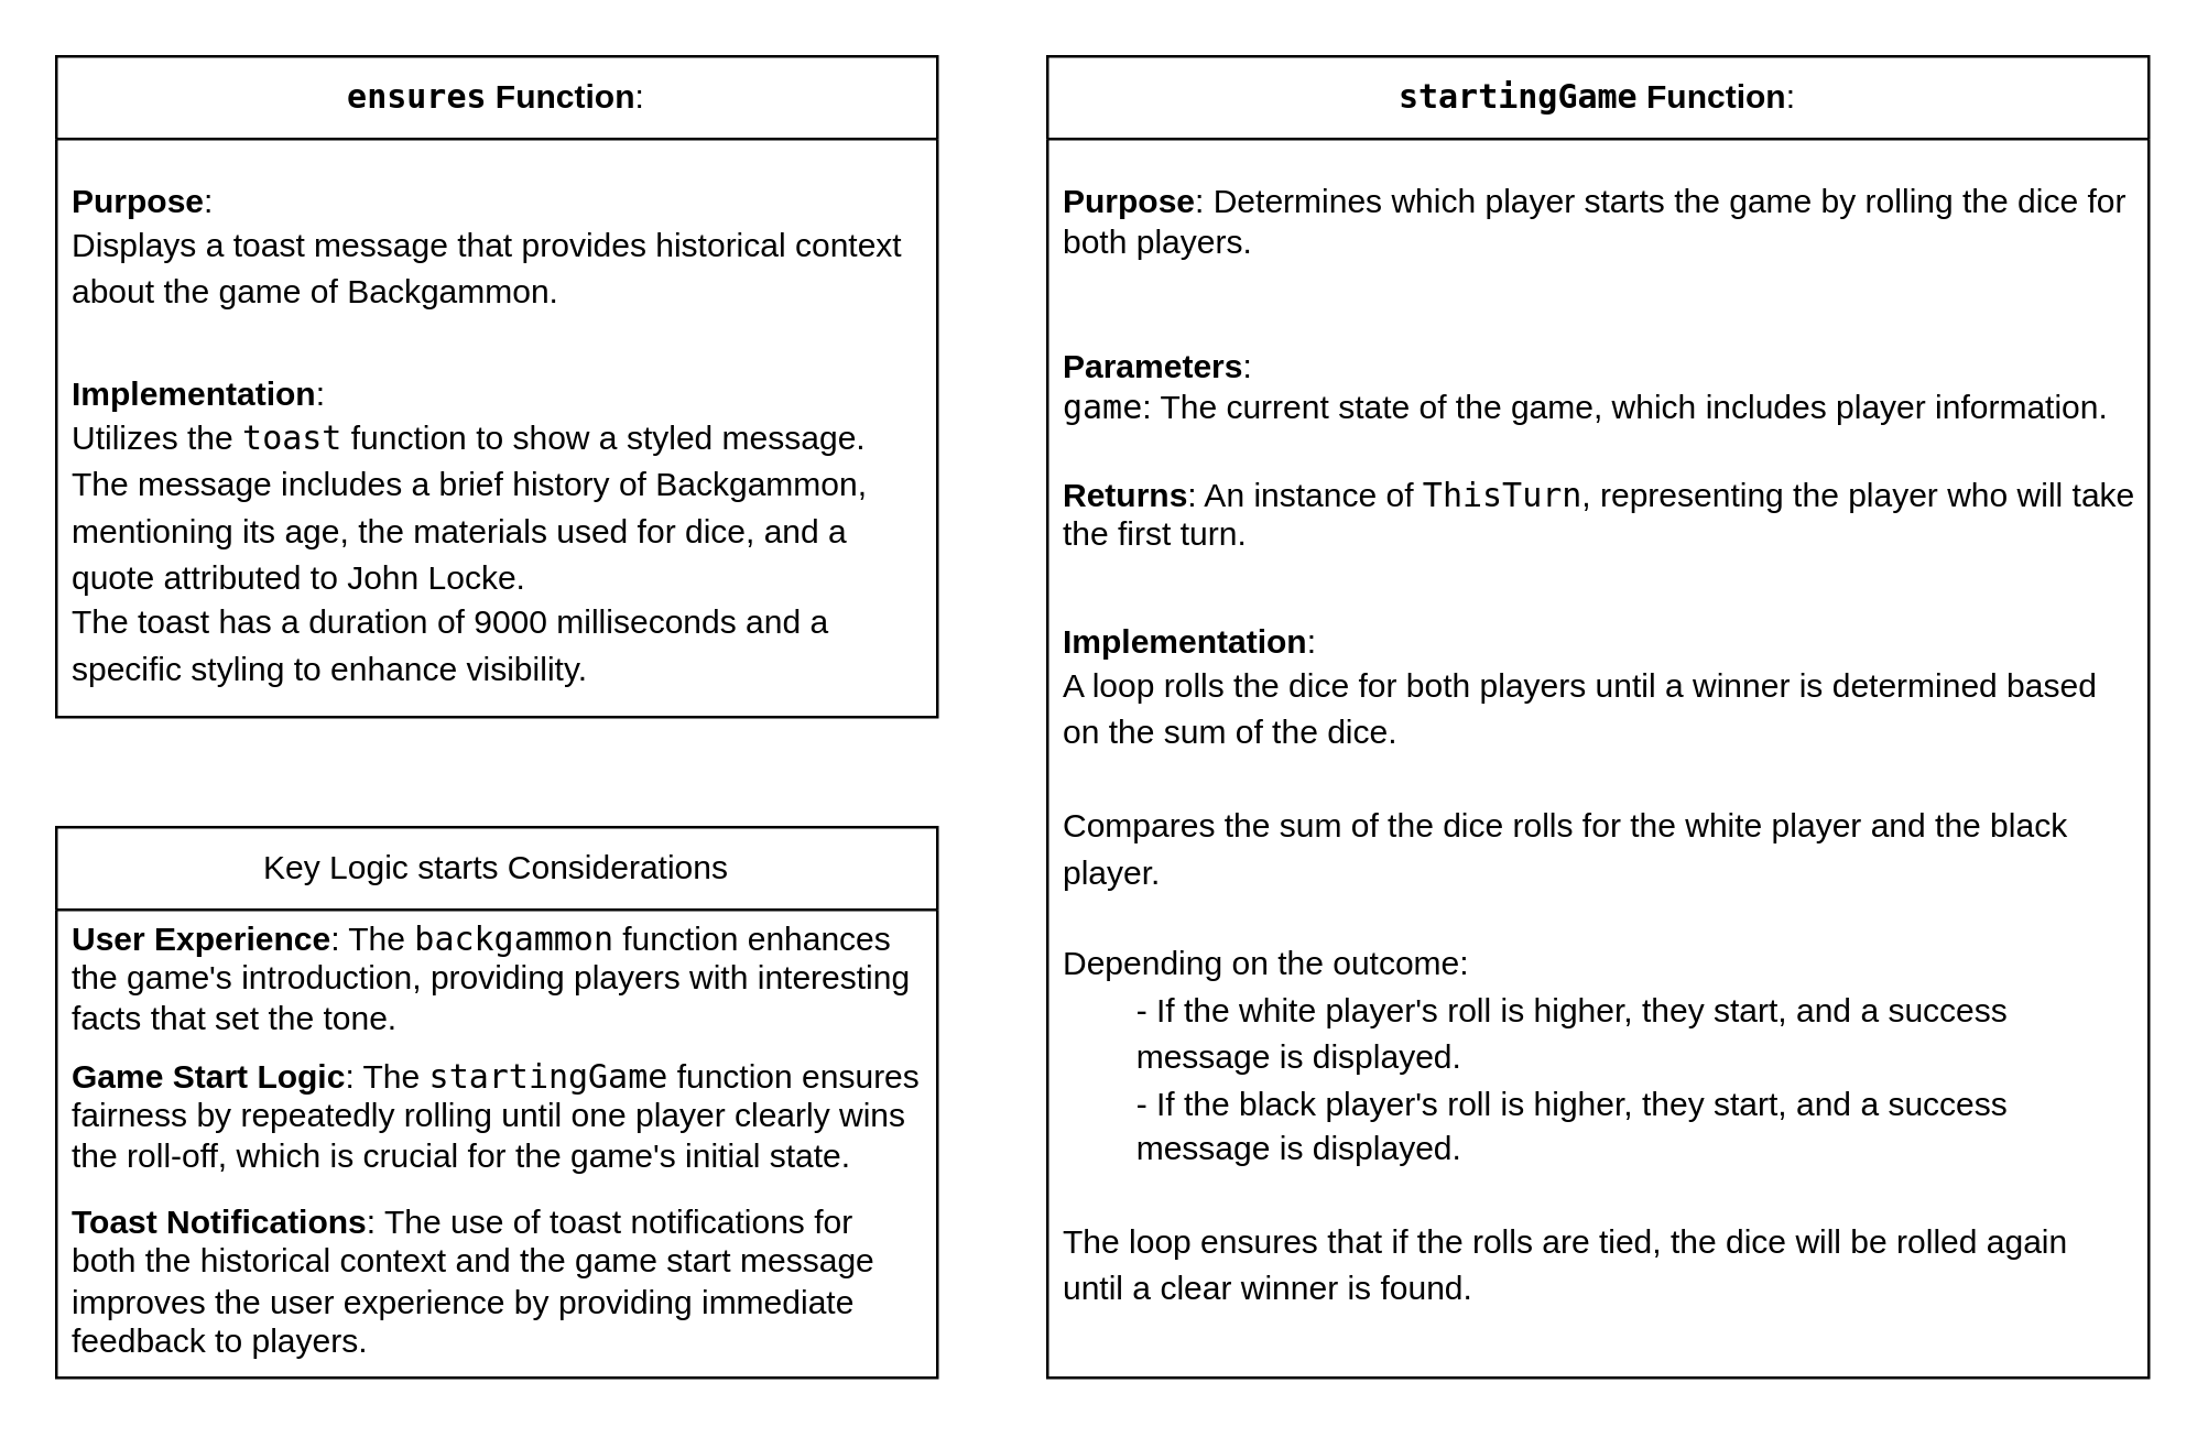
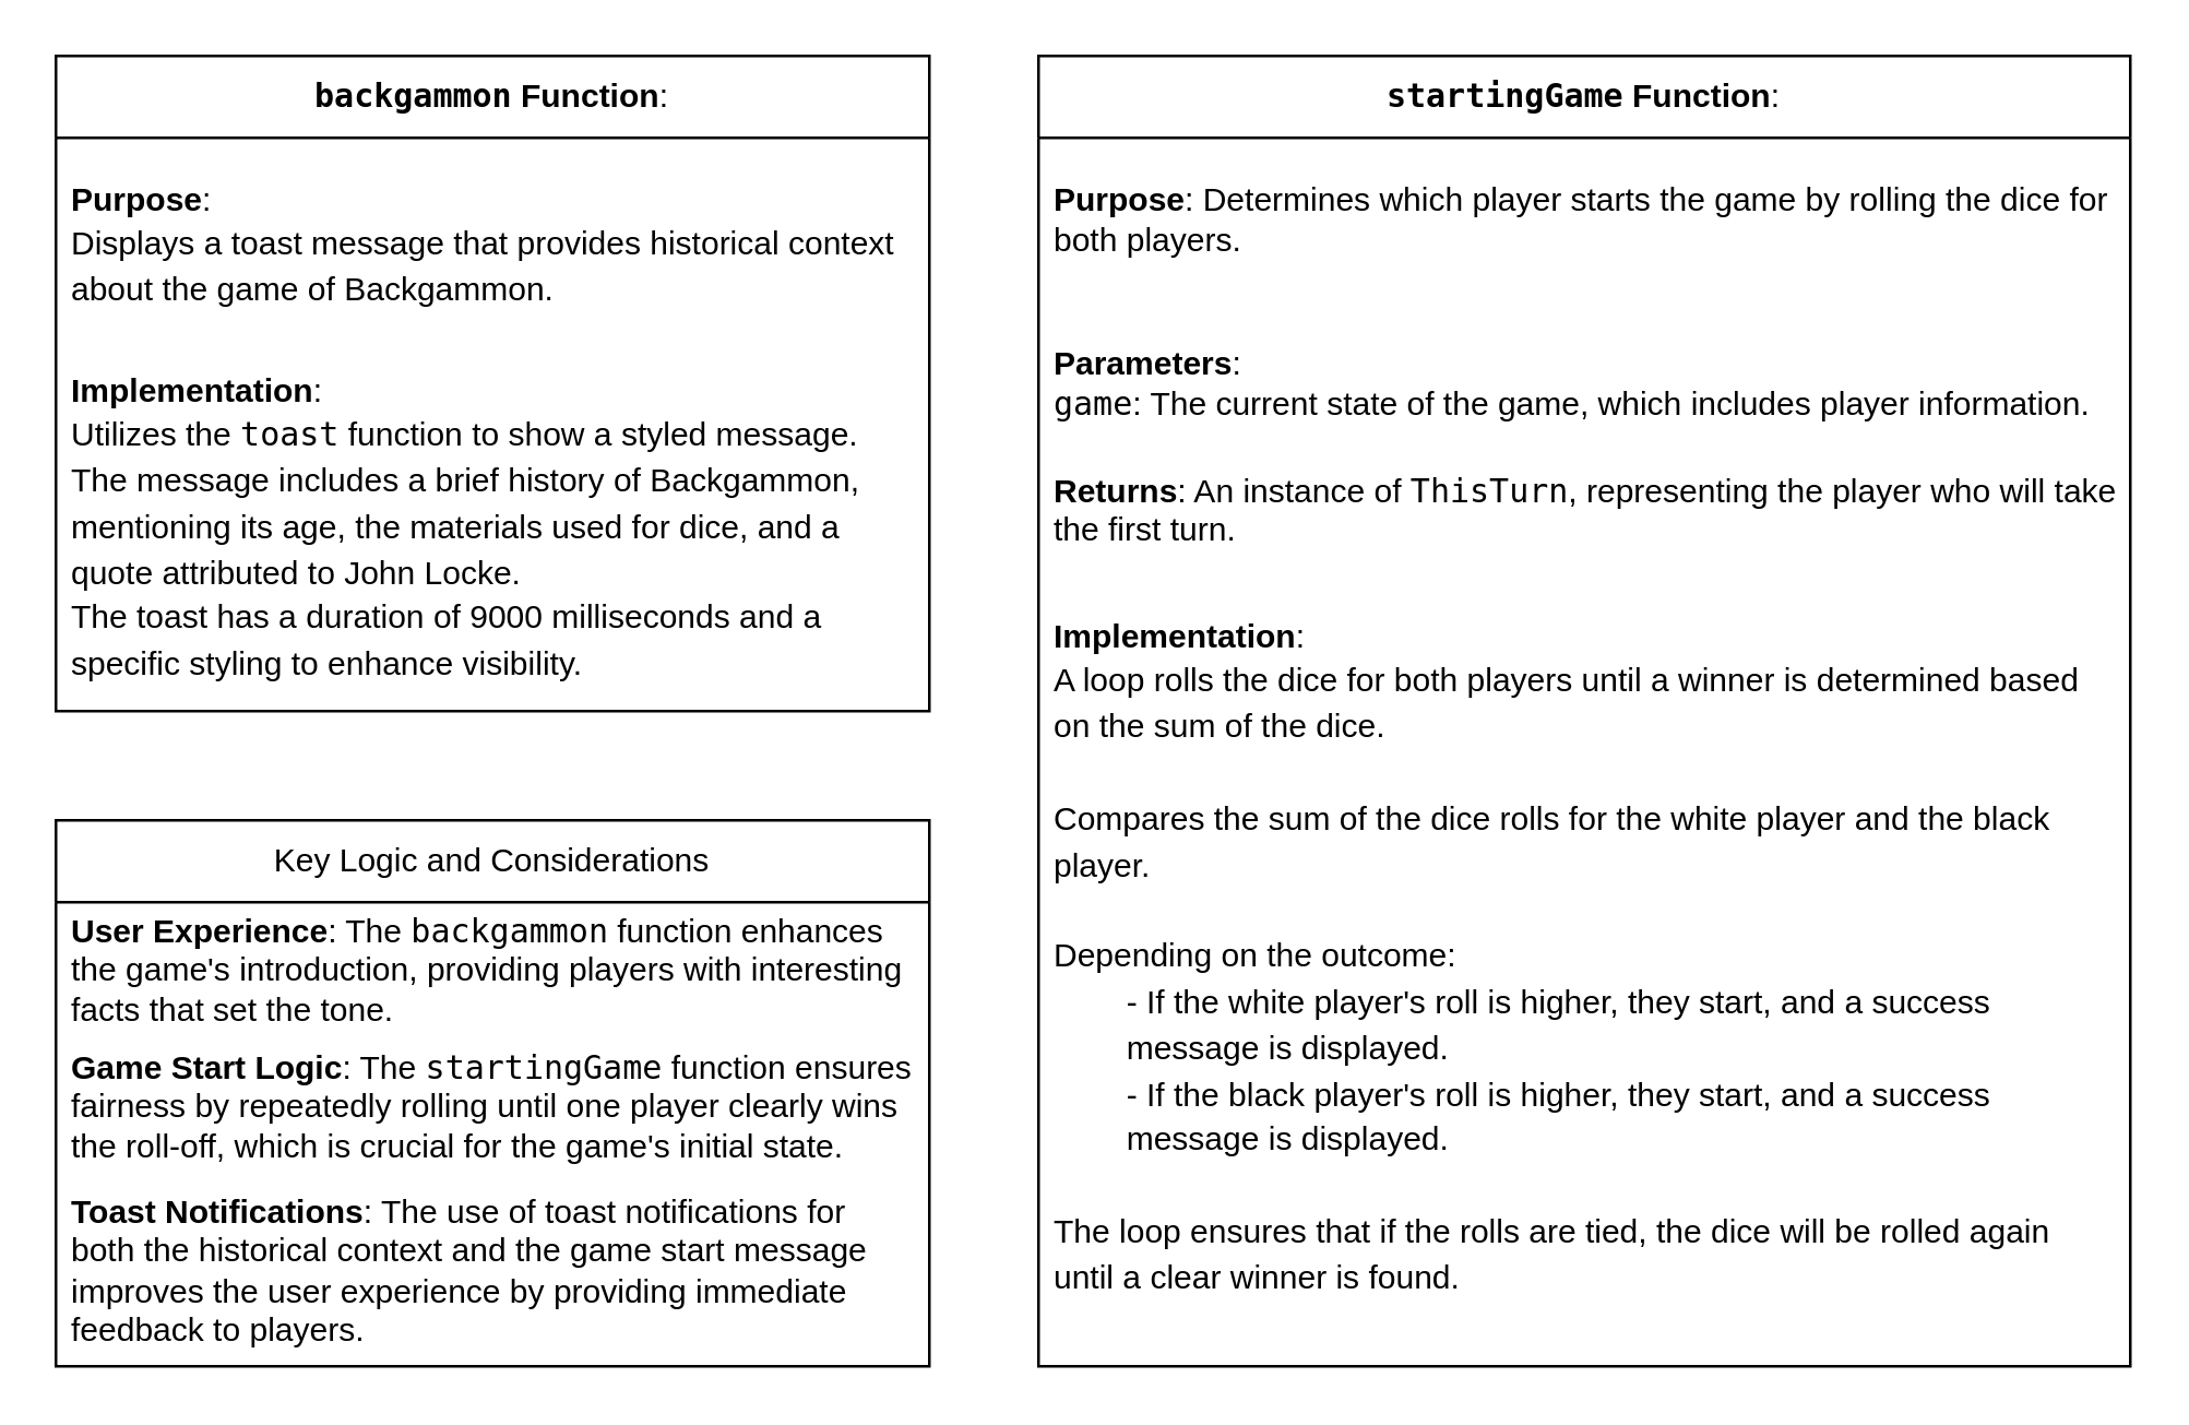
- <mxCell id="2" value="&lt;strong&gt;&lt;code&gt;ensures&lt;/code&gt; Function&lt;/strong&gt;:" style="swimlane;fontStyle=0;childLayout=stackLayout;horizontal=1;startSize=30;horizontalStack=0;resizeParent=1;resizeParentMax=0;resizeLast=0;collapsible=1;marginBottom=0;whiteSpace=wrap;html=1;" vertex="1" parent="1"><mxGeometry x="20" y="20" width="320" height="240" as="geometry" /></mxCell>
+ <mxCell id="2" value="&lt;strong&gt;&lt;code&gt;backgammon&lt;/code&gt; Function&lt;/strong&gt;:" style="swimlane;fontStyle=0;childLayout=stackLayout;horizontal=1;startSize=30;horizontalStack=0;resizeParent=1;resizeParentMax=0;resizeLast=0;collapsible=1;marginBottom=0;whiteSpace=wrap;html=1;" vertex="1" parent="1"><mxGeometry x="20" y="20" width="320" height="240" as="geometry" /></mxCell>
- <mxCell id="10" value="Key Logic starts Considerations" style="swimlane;fontStyle=0;childLayout=stackLayout;horizontal=1;startSize=30;horizontalStack=0;resizeParent=1;resizeParentMax=0;resizeLast=0;collapsible=1;marginBottom=0;whiteSpace=wrap;html=1;" vertex="1" parent="1"><mxGeometry x="20" y="300" width="320" height="200" as="geometry" /></mxCell>
+ <mxCell id="10" value="Key Logic and Considerations" style="swimlane;fontStyle=0;childLayout=stackLayout;horizontal=1;startSize=30;horizontalStack=0;resizeParent=1;resizeParentMax=0;resizeLast=0;collapsible=1;marginBottom=0;whiteSpace=wrap;html=1;" vertex="1" parent="1"><mxGeometry x="20" y="300" width="320" height="200" as="geometry" /></mxCell>
